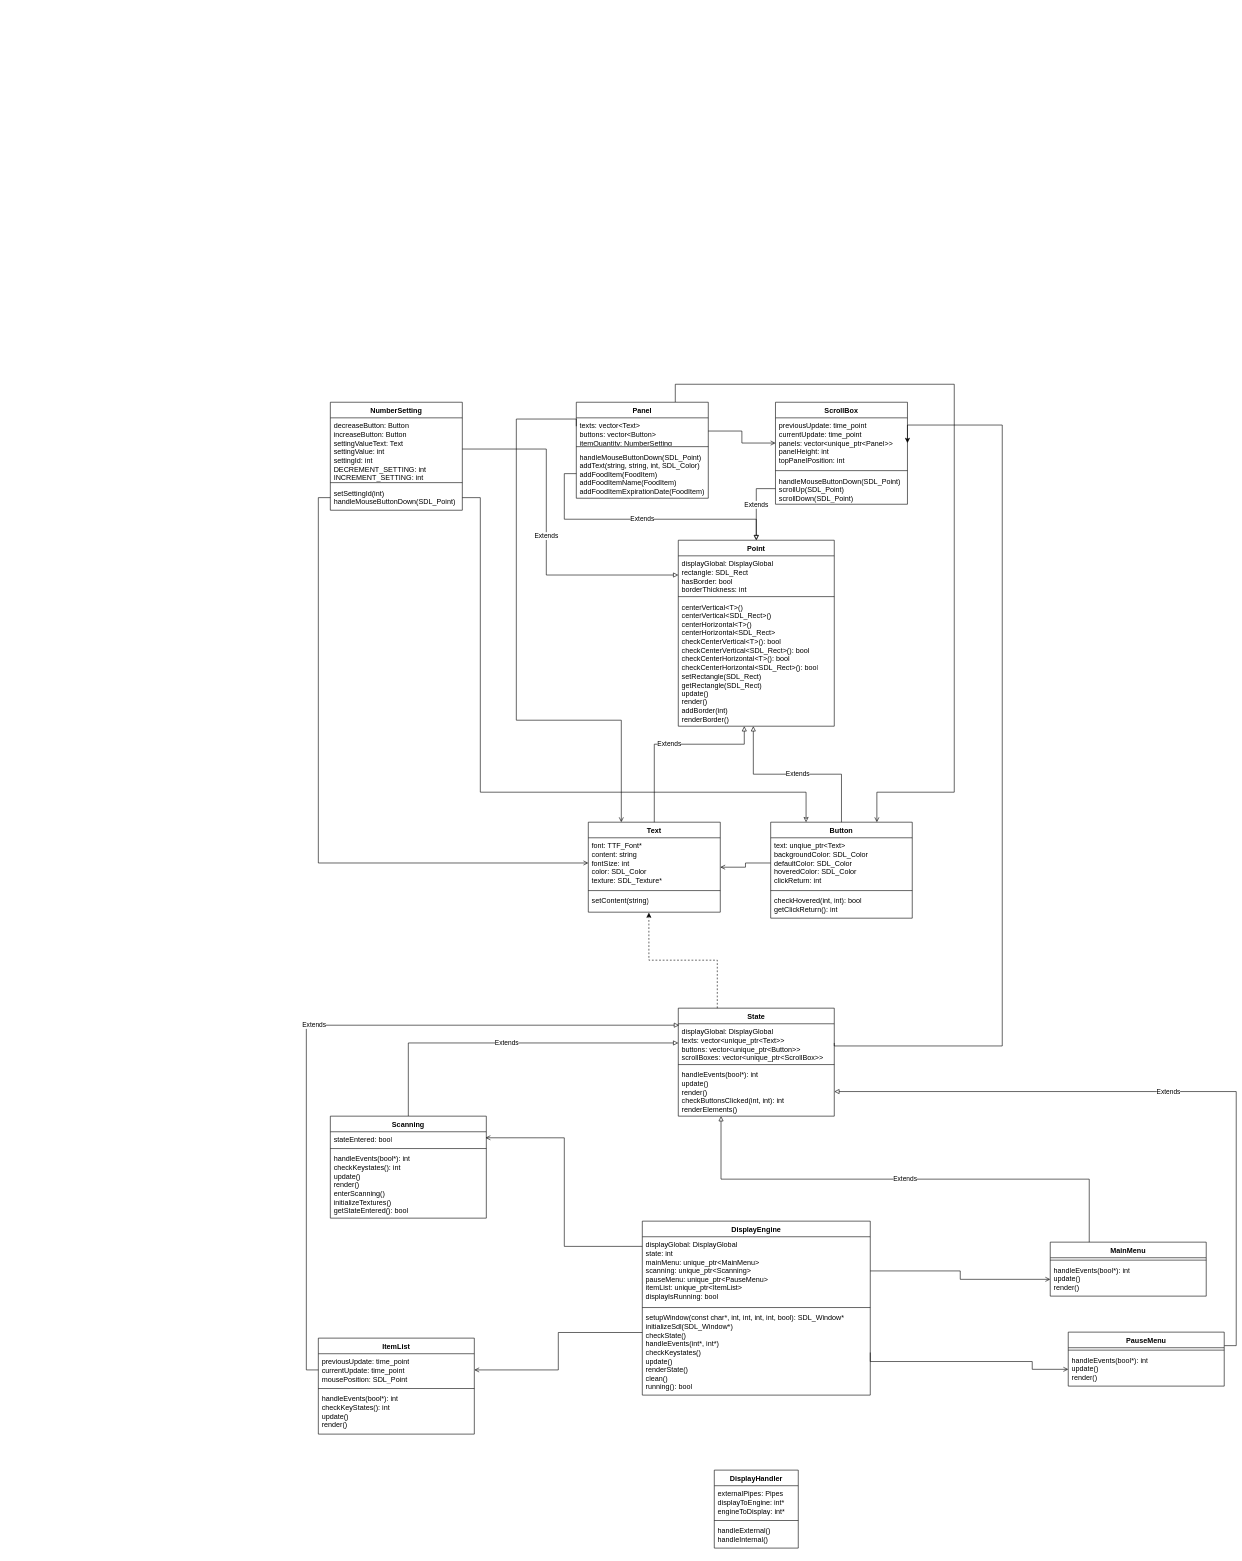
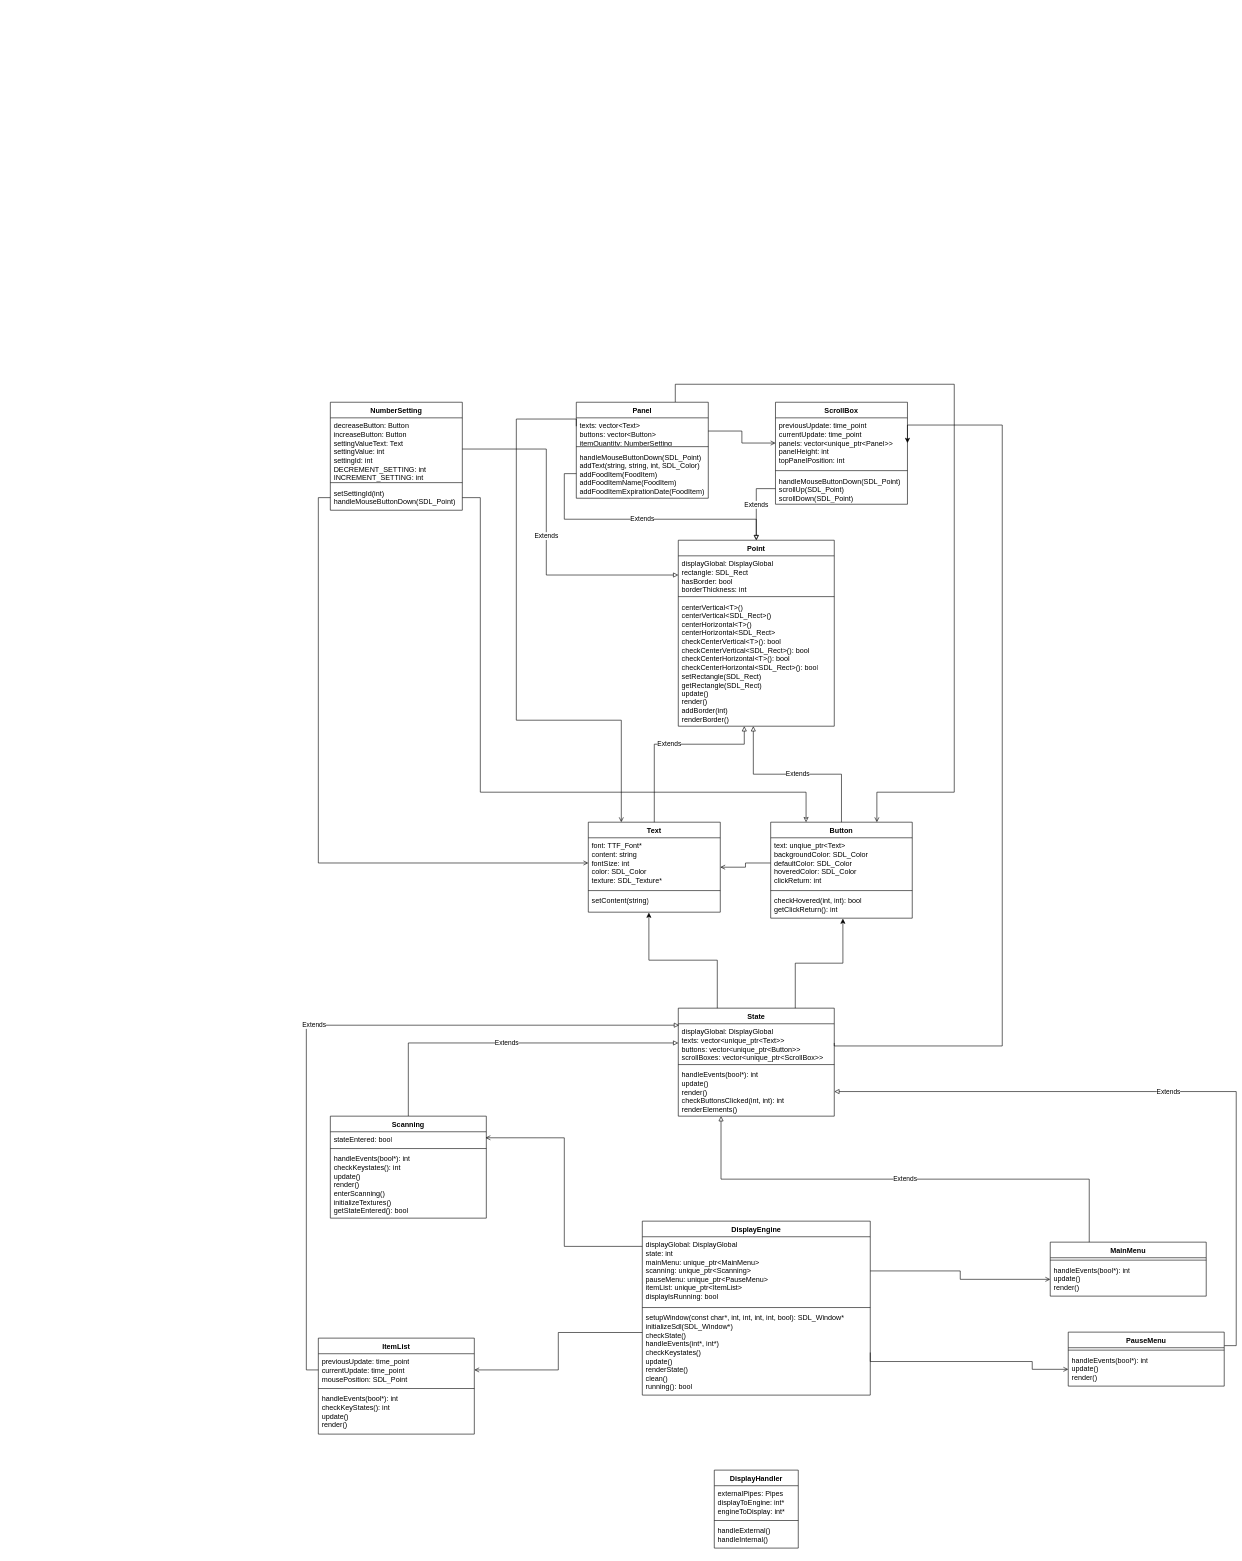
- <mxCell id="59" style="edgeStyle=orthogonalEdgeStyle;rounded=0;orthogonalLoop=1;jettySize=auto;html=1;exitX=0.25;exitY=0;exitDx=0;exitDy=0;entryX=0.459;entryY=1.022;entryDx=0;entryDy=0;entryPerimeter=0;dashed=1;" parent="1" source="55" target="9" edge="1"><mxGeometry relative="1" as="geometry" /></mxCell>
+ <mxCell id="59" style="edgeStyle=orthogonalEdgeStyle;rounded=0;orthogonalLoop=1;jettySize=auto;html=1;exitX=0.25;exitY=0;exitDx=0;exitDy=0;entryX=0.459;entryY=1.022;entryDx=0;entryDy=0;entryPerimeter=0;" parent="1" source="55" target="9" edge="1"><mxGeometry relative="1" as="geometry" /></mxCell>
+ <mxCell id="60" style="edgeStyle=orthogonalEdgeStyle;rounded=0;orthogonalLoop=1;jettySize=auto;html=1;exitX=0.75;exitY=0;exitDx=0;exitDy=0;entryX=0.51;entryY=1.017;entryDx=0;entryDy=0;entryPerimeter=0;" parent="1" source="55" target="13" edge="1"><mxGeometry relative="1" as="geometry" /></mxCell>
